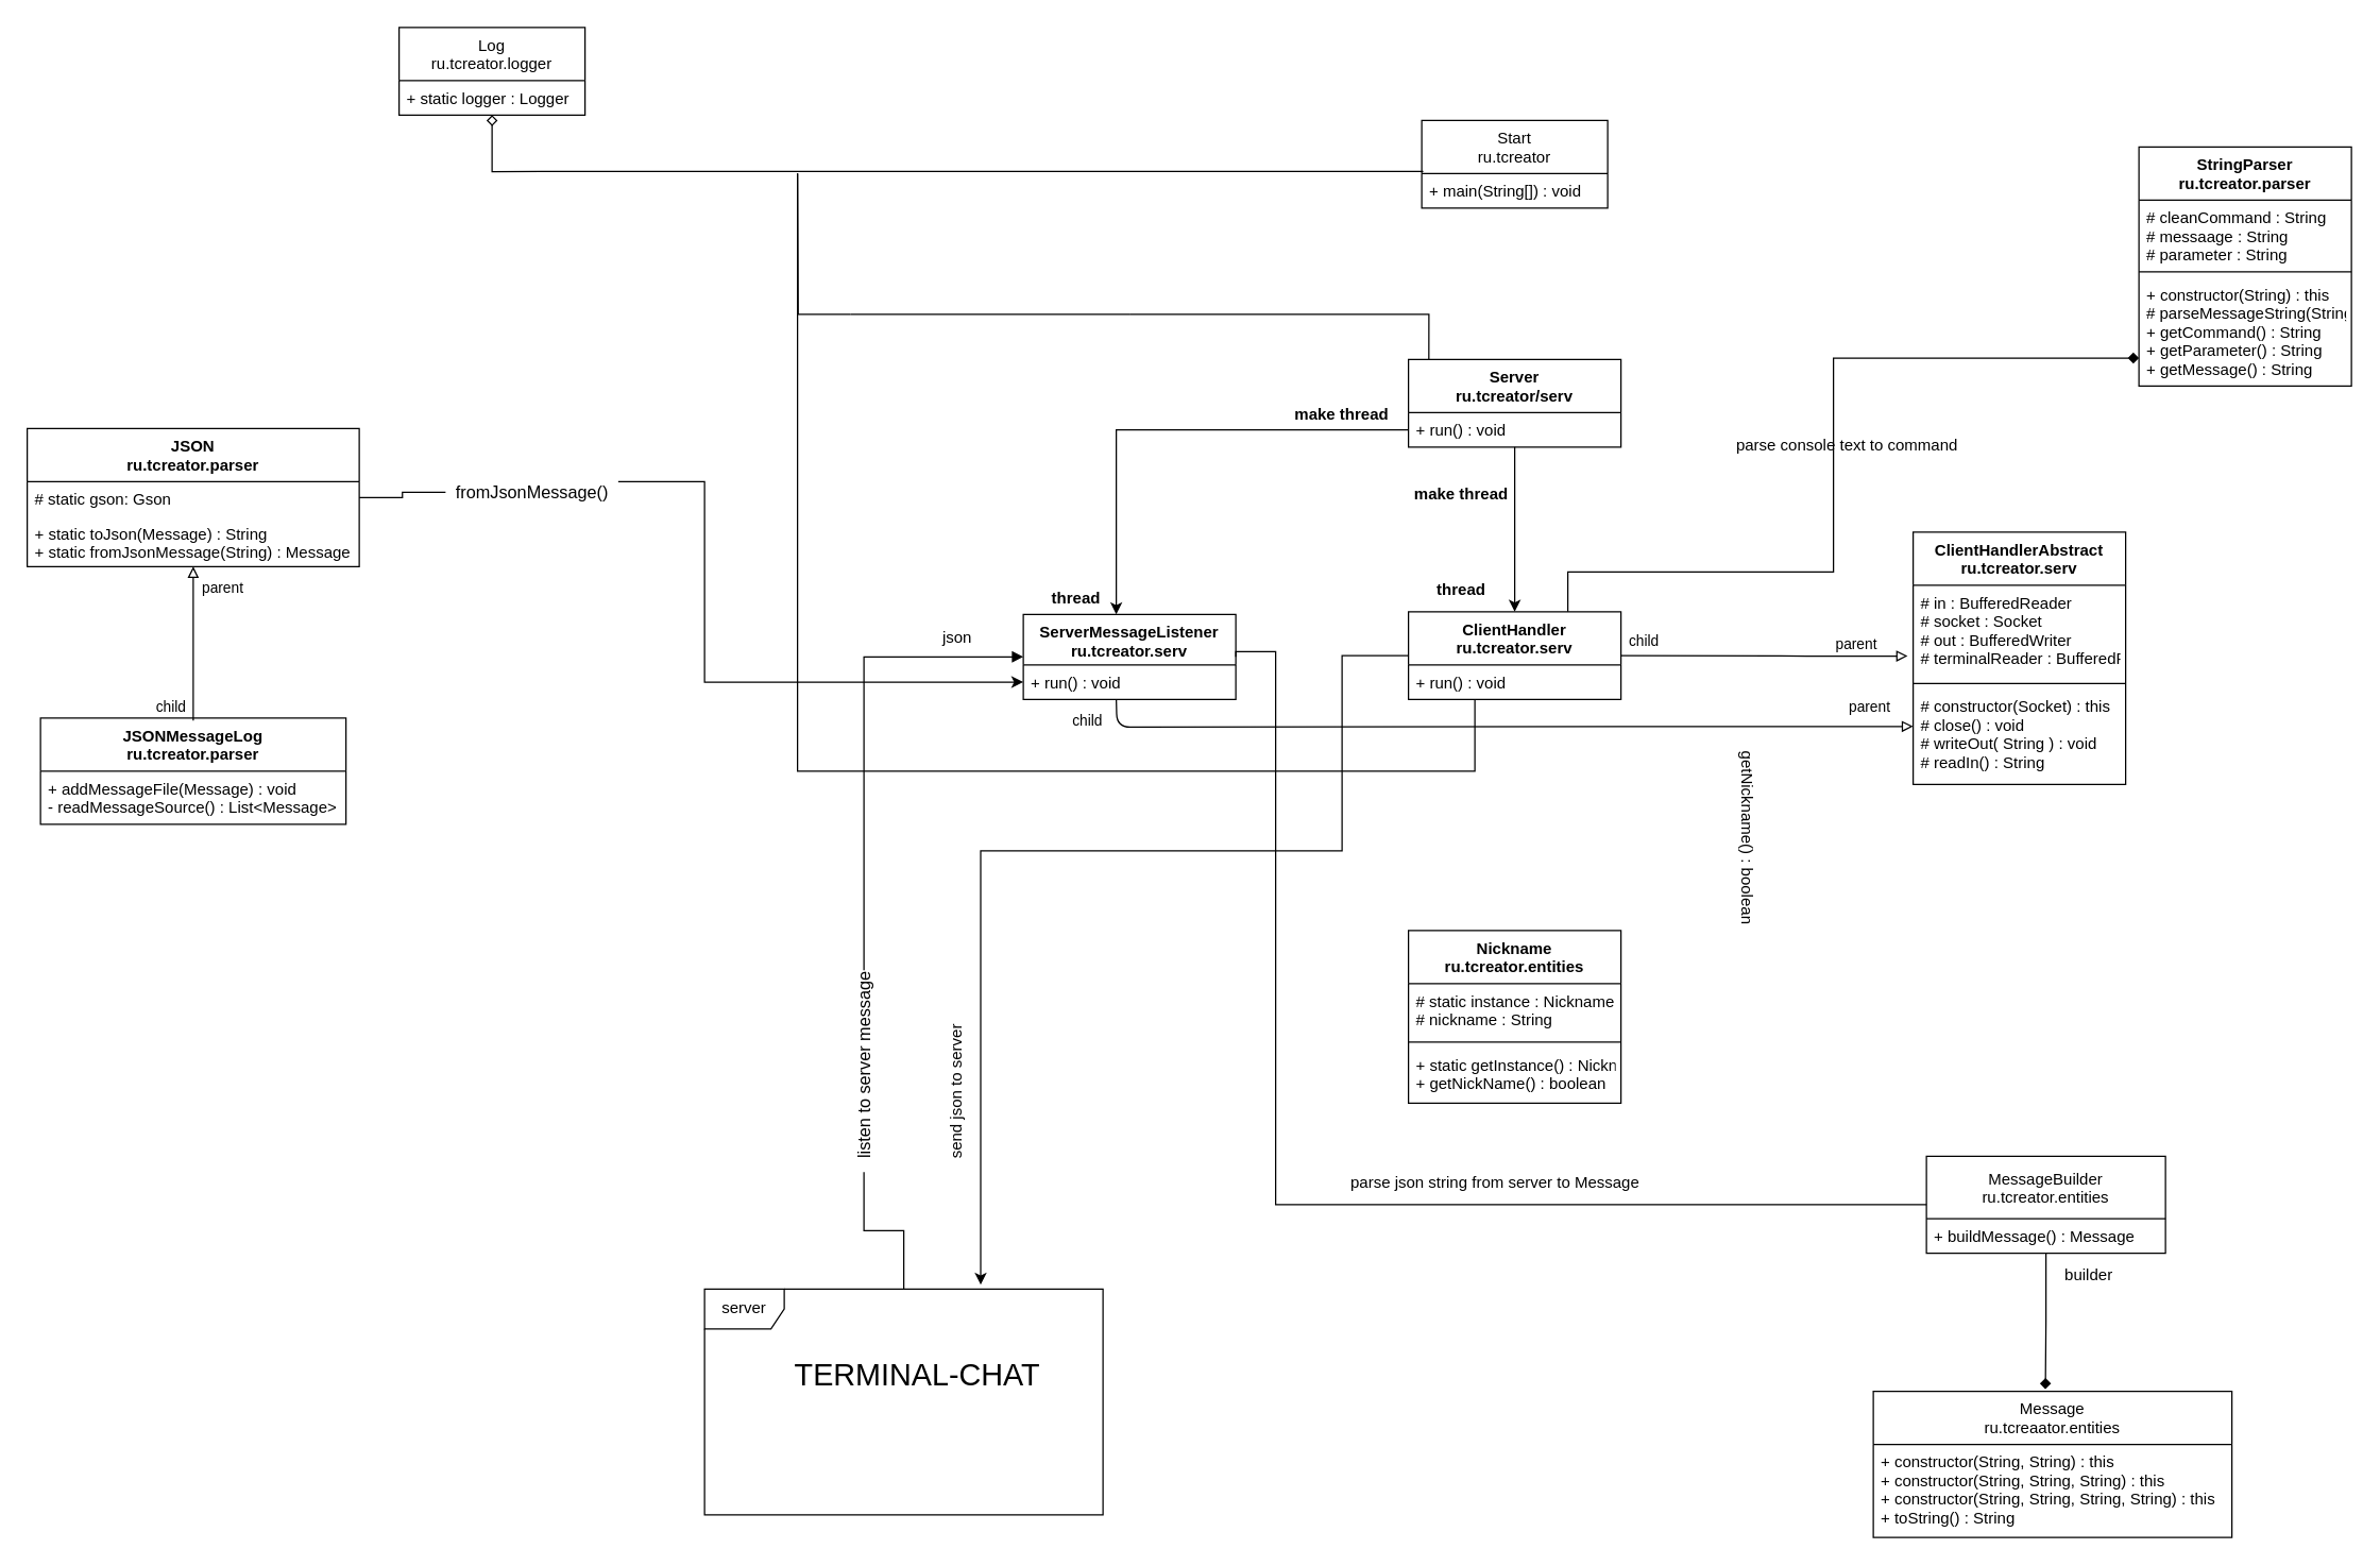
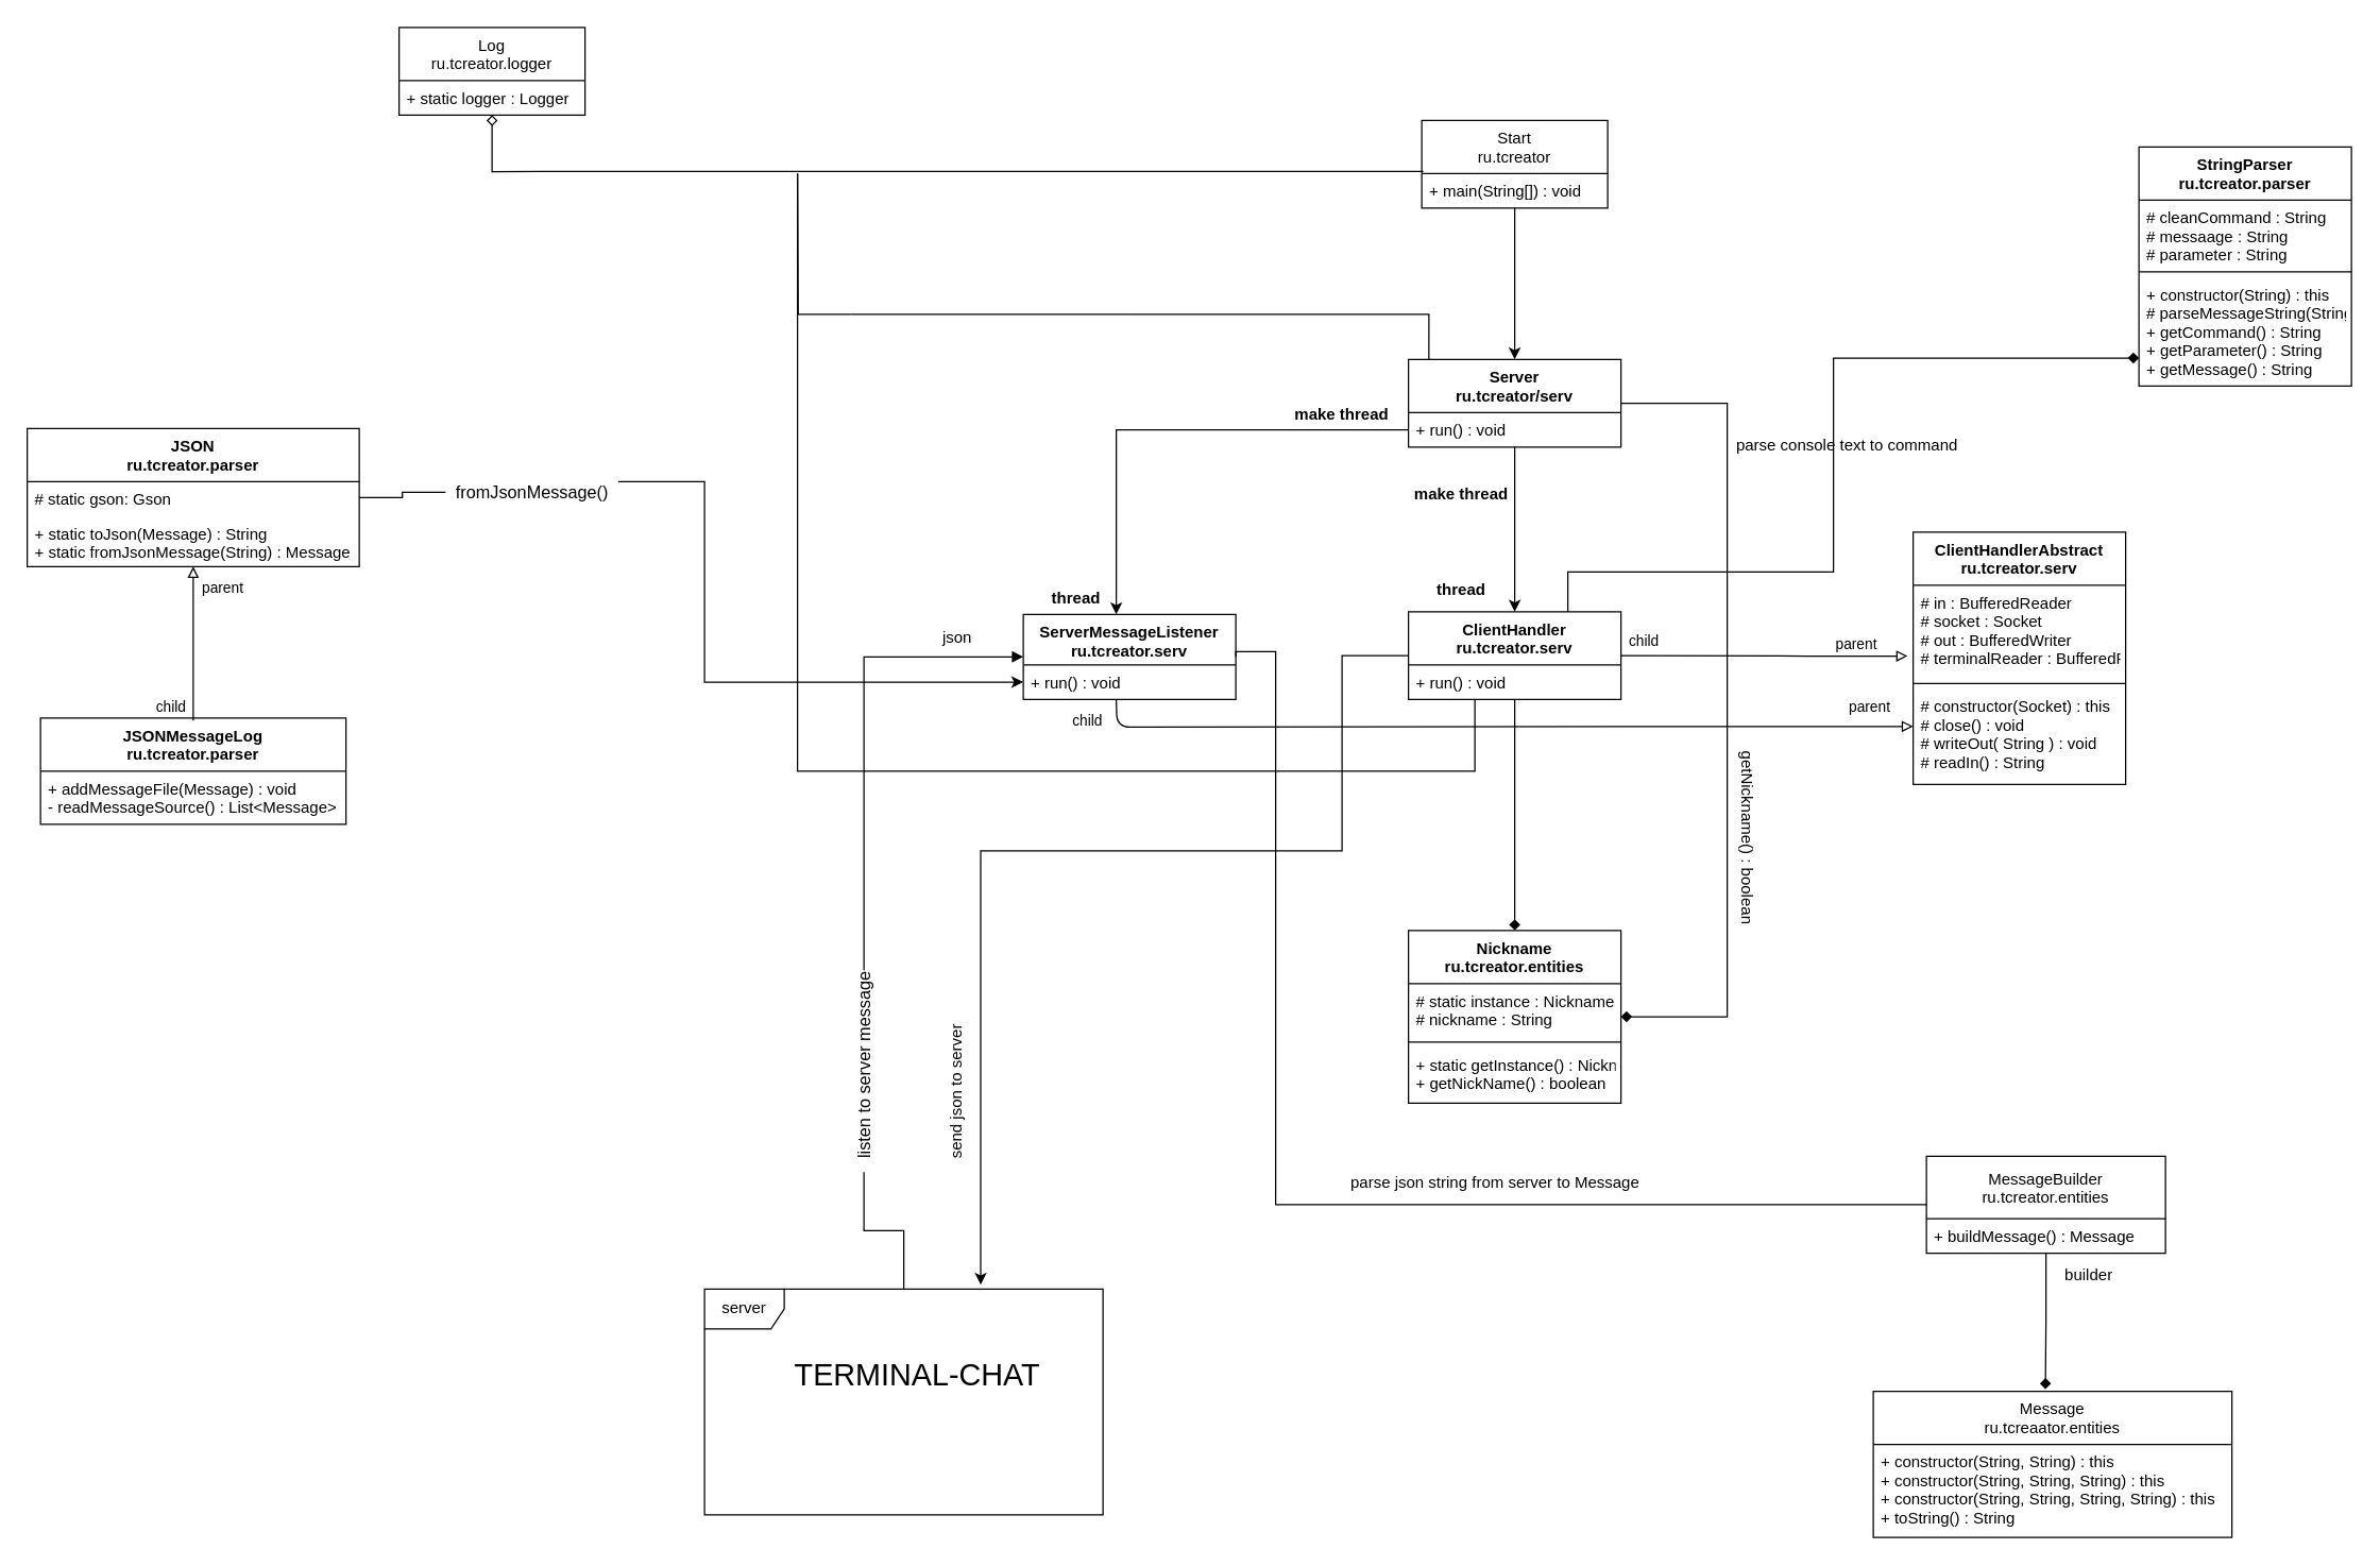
+ <mxCell id="2" style="edgeStyle=orthogonalEdgeStyle;rounded=0;orthogonalLoop=1;jettySize=auto;html=1;" parent="1" source="3" target="26" edge="1"><mxGeometry relative="1" as="geometry" /></mxCell>
+ <mxCell id="34" style="edgeStyle=orthogonalEdgeStyle;rounded=0;orthogonalLoop=1;jettySize=auto;html=1;entryX=1;entryY=0.5;entryDx=0;entryDy=0;startArrow=diamond;startFill=1;endArrow=none;endFill=0;" parent="1" source="35" target="26" edge="1"><mxGeometry relative="1" as="geometry"><Array as="points"><mxPoint x="1300" y="765" /><mxPoint x="1300" y="303" /></Array></mxGeometry></mxCell>
+ <mxCell id="5" style="edgeStyle=orthogonalEdgeStyle;rounded=0;orthogonalLoop=1;jettySize=auto;html=1;startArrow=none;startFill=0;endArrow=diamond;endFill=1;" parent="1" source="8" target="35" edge="1"><mxGeometry relative="1" as="geometry" /></mxCell>
